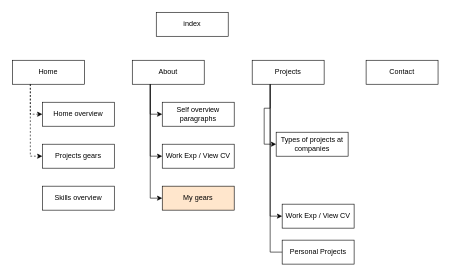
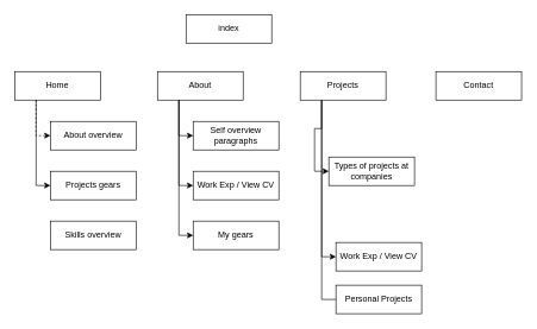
- <mxCell id="7" value="Home overview" style="rounded=0;whiteSpace=wrap;html=1;" vertex="1" parent="5"><mxGeometry x="50" y="70" width="120" height="40" as="geometry" /></mxCell>
+ <mxCell id="7" value="About overview" style="rounded=0;whiteSpace=wrap;html=1;" vertex="1" parent="5"><mxGeometry x="50" y="70" width="120" height="40" as="geometry" /></mxCell>
- <mxCell id="10" style="edgeStyle=orthogonalEdgeStyle;rounded=0;orthogonalLoop=1;jettySize=auto;html=1;exitX=0.25;exitY=1;exitDx=0;exitDy=0;entryX=0;entryY=0.5;entryDx=0;entryDy=0;fontSize=32;dashed=1;" edge="1" parent="5" source="6" target="9"><mxGeometry relative="1" as="geometry" /></mxCell>
+ <mxCell id="10" style="edgeStyle=orthogonalEdgeStyle;rounded=0;orthogonalLoop=1;jettySize=auto;html=1;exitX=0.25;exitY=1;exitDx=0;exitDy=0;entryX=0;entryY=0.5;entryDx=0;entryDy=0;fontSize=32;" edge="1" parent="5" source="6" target="9"><mxGeometry relative="1" as="geometry" /></mxCell>
- <mxCell id="18" value="My gears" style="rounded=0;whiteSpace=wrap;html=1;fillColor=#ffe6cc;" vertex="1" parent="12"><mxGeometry x="50" y="210" width="120" height="40" as="geometry" /></mxCell>
+ <mxCell id="18" value="My gears" style="rounded=0;whiteSpace=wrap;html=1;" vertex="1" parent="12"><mxGeometry x="50" y="210" width="120" height="40" as="geometry" /></mxCell>
